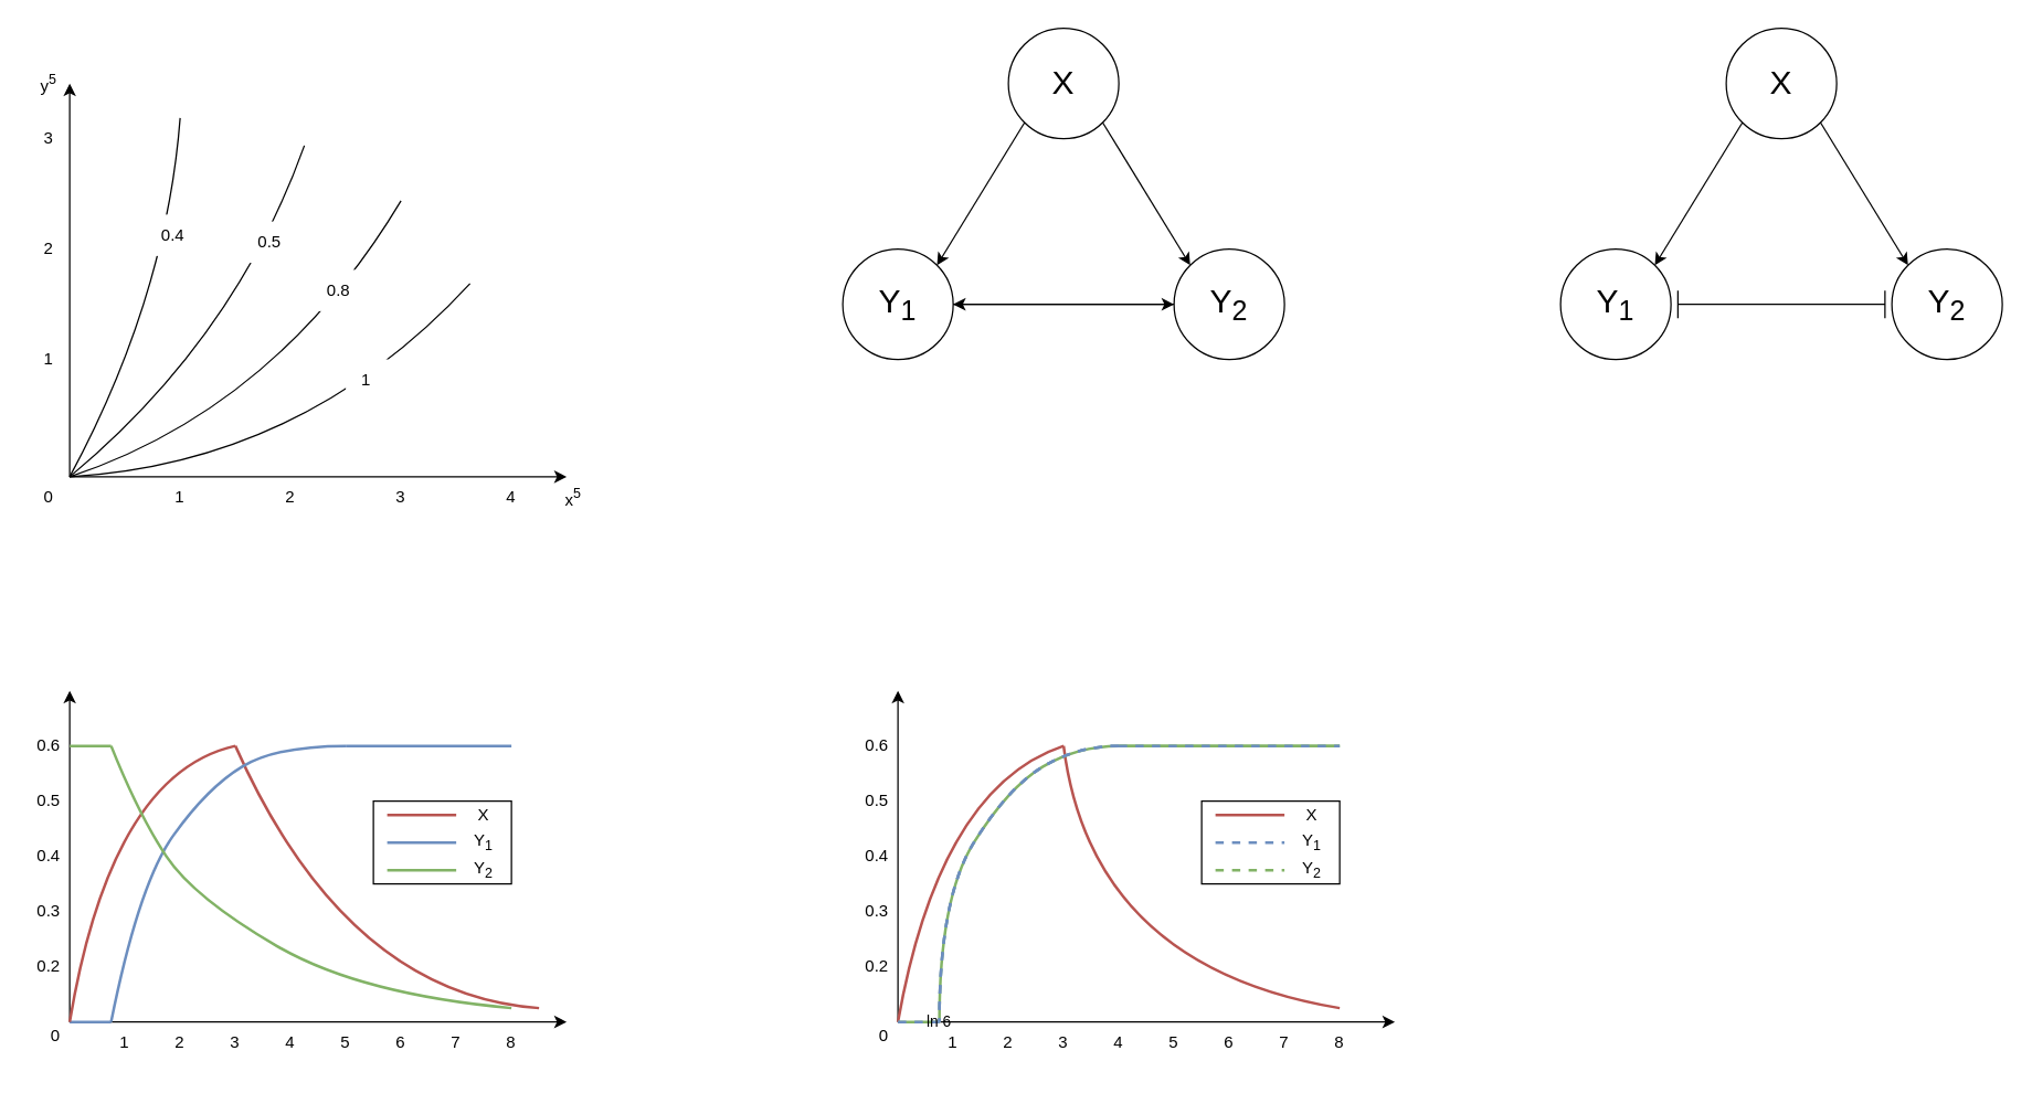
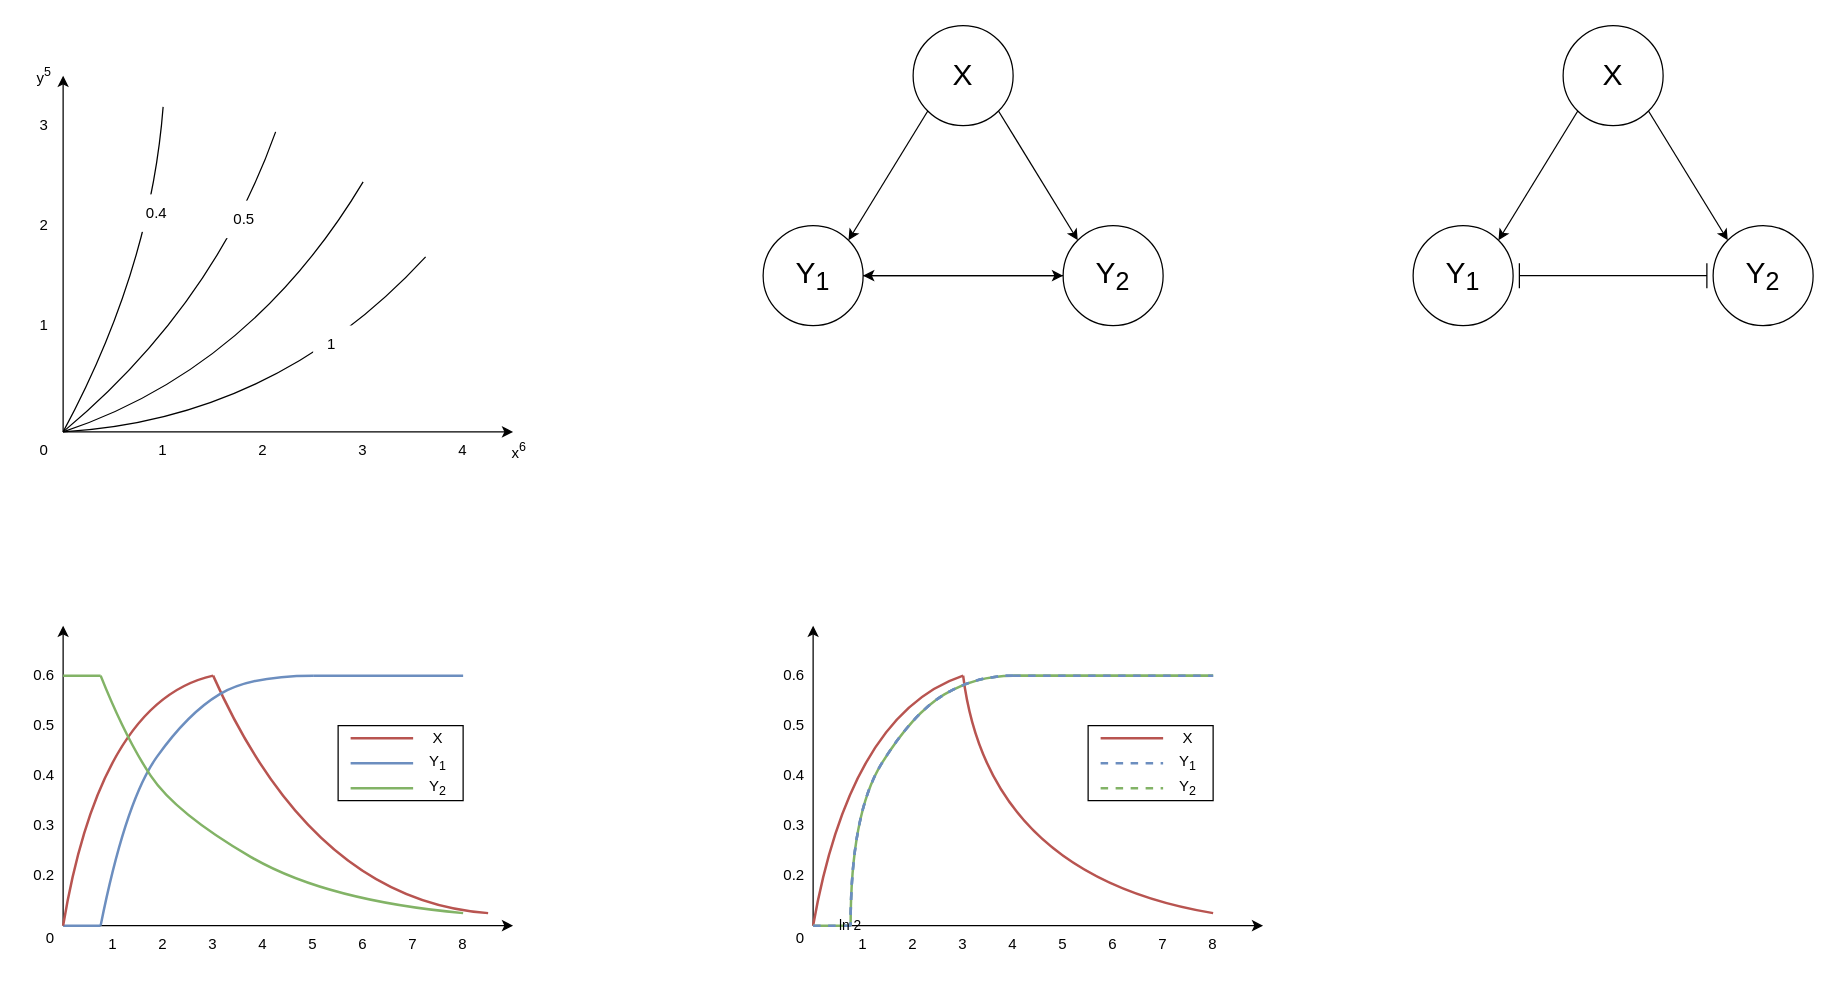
- <mxCell id="94" value="0.8" style="text;html=1;strokeColor=none;fillColor=default;align=center;verticalAlign=middle;whiteSpace=wrap;rounded=0;" vertex="1" parent="1"><mxGeometry x="230" y="195" width="30" height="30" as="geometry" /></mxCell>
- <mxCell id="105" value="x&lt;sup&gt;5&lt;/sup&gt;" style="text;html=1;strokeColor=none;fillColor=none;align=center;verticalAlign=middle;whiteSpace=wrap;rounded=0;" vertex="1" parent="1"><mxGeometry x="400" y="345" width="30" height="30" as="geometry" /></mxCell>
+ <mxCell id="105" value="x&lt;sup&gt;6&lt;/sup&gt;" style="text;html=1;strokeColor=none;fillColor=none;align=center;verticalAlign=middle;whiteSpace=wrap;rounded=0;" vertex="1" parent="1"><mxGeometry x="400" y="345" width="30" height="30" as="geometry" /></mxCell>
- <mxCell id="63" value="&lt;font style=&quot;font-size: 11px;&quot;&gt;ln 6&lt;/font&gt;" style="text;html=1;strokeColor=none;fillColor=none;align=center;verticalAlign=middle;whiteSpace=wrap;rounded=0;fontSize=10;" vertex="1" parent="1"><mxGeometry x="660" y="730" width="40" height="20" as="geometry" /></mxCell>
+ <mxCell id="63" value="&lt;font style=&quot;font-size: 11px;&quot;&gt;ln 2&lt;/font&gt;" style="text;html=1;strokeColor=none;fillColor=none;align=center;verticalAlign=middle;whiteSpace=wrap;rounded=0;fontSize=10;" vertex="1" parent="1"><mxGeometry x="660" y="730" width="40" height="20" as="geometry" /></mxCell>
